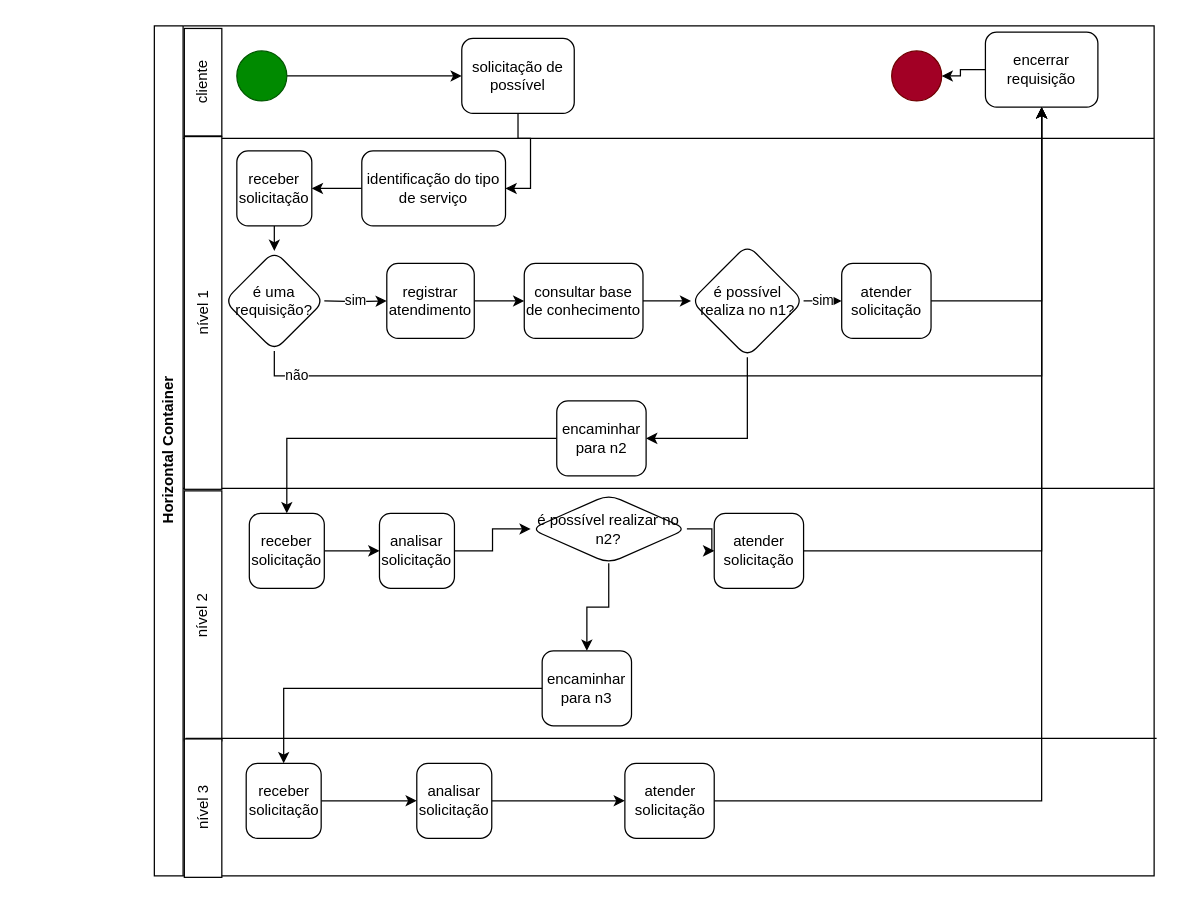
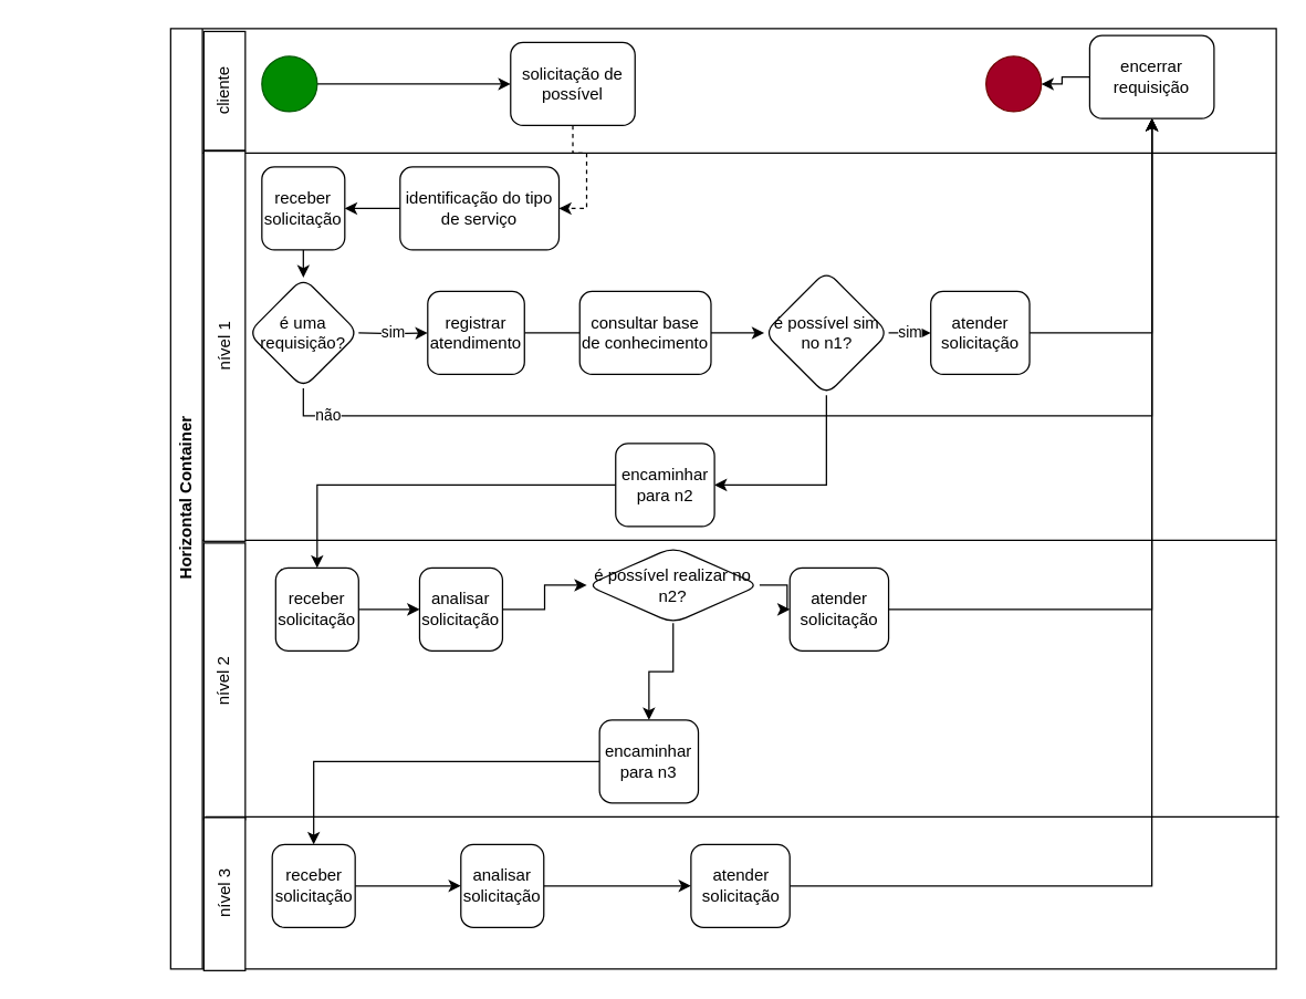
- <mxCell id="8" style="edgeStyle=orthogonalEdgeStyle;rounded=0;orthogonalLoop=1;jettySize=auto;html=1;exitX=0.5;exitY=1;exitDx=0;exitDy=0;entryX=1;entryY=0.5;entryDx=0;entryDy=0;" edge="1" parent="2" source="9" target="11"><mxGeometry relative="1" as="geometry" /></mxCell>
+ <mxCell id="8" style="edgeStyle=orthogonalEdgeStyle;rounded=0;orthogonalLoop=1;jettySize=auto;html=1;exitX=0.5;exitY=1;exitDx=0;exitDy=0;entryX=1;entryY=0.5;entryDx=0;entryDy=0;dashed=1;" edge="1" parent="2" source="9" target="11"><mxGeometry relative="1" as="geometry" /></mxCell>
- <mxCell id="17" value="" style="edgeStyle=orthogonalEdgeStyle;rounded=0;orthogonalLoop=1;jettySize=auto;html=1;" edge="1" parent="2" source="18" target="20"><mxGeometry relative="1" as="geometry" /></mxCell>
+ <mxCell id="17" value="" style="edgeStyle=orthogonalEdgeStyle;rounded=0;orthogonalLoop=1;jettySize=auto;html=1;endArrow=none;" edge="1" parent="2" source="18" target="20"><mxGeometry relative="1" as="geometry" /></mxCell>
- <mxCell id="23" value="é possível realiza no n1?" style="rhombus;whiteSpace=wrap;html=1;rounded=1;" vertex="1" parent="2"><mxGeometry x="429.5" y="175" width="90" height="90" as="geometry" /></mxCell>
+ <mxCell id="23" value="é possível sim no n1?" style="rhombus;whiteSpace=wrap;html=1;rounded=1;" vertex="1" parent="2"><mxGeometry x="429.5" y="175" width="90" height="90" as="geometry" /></mxCell>
